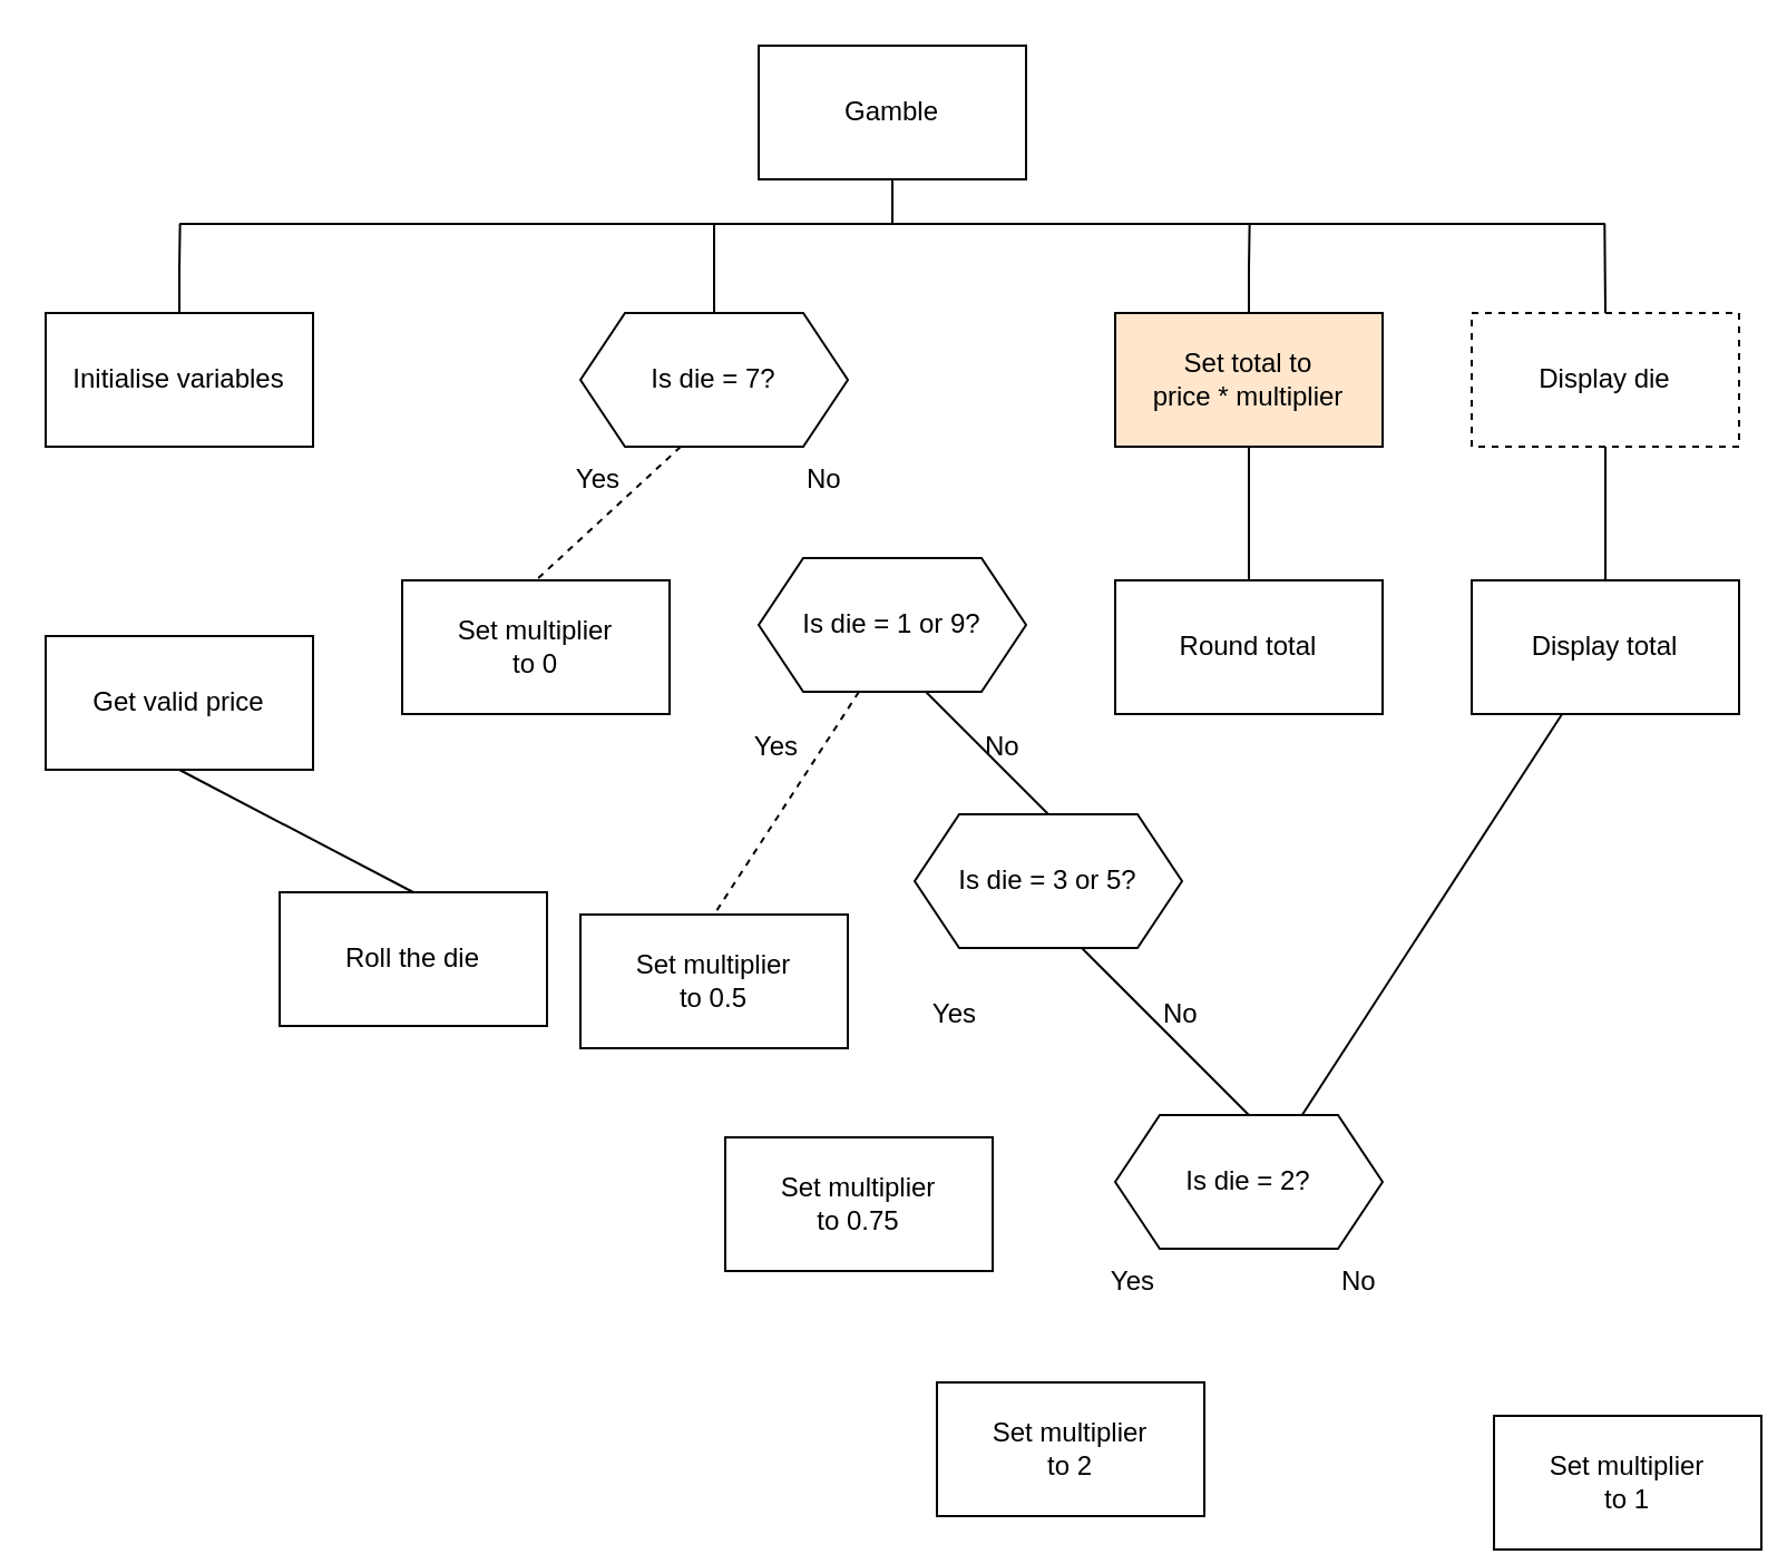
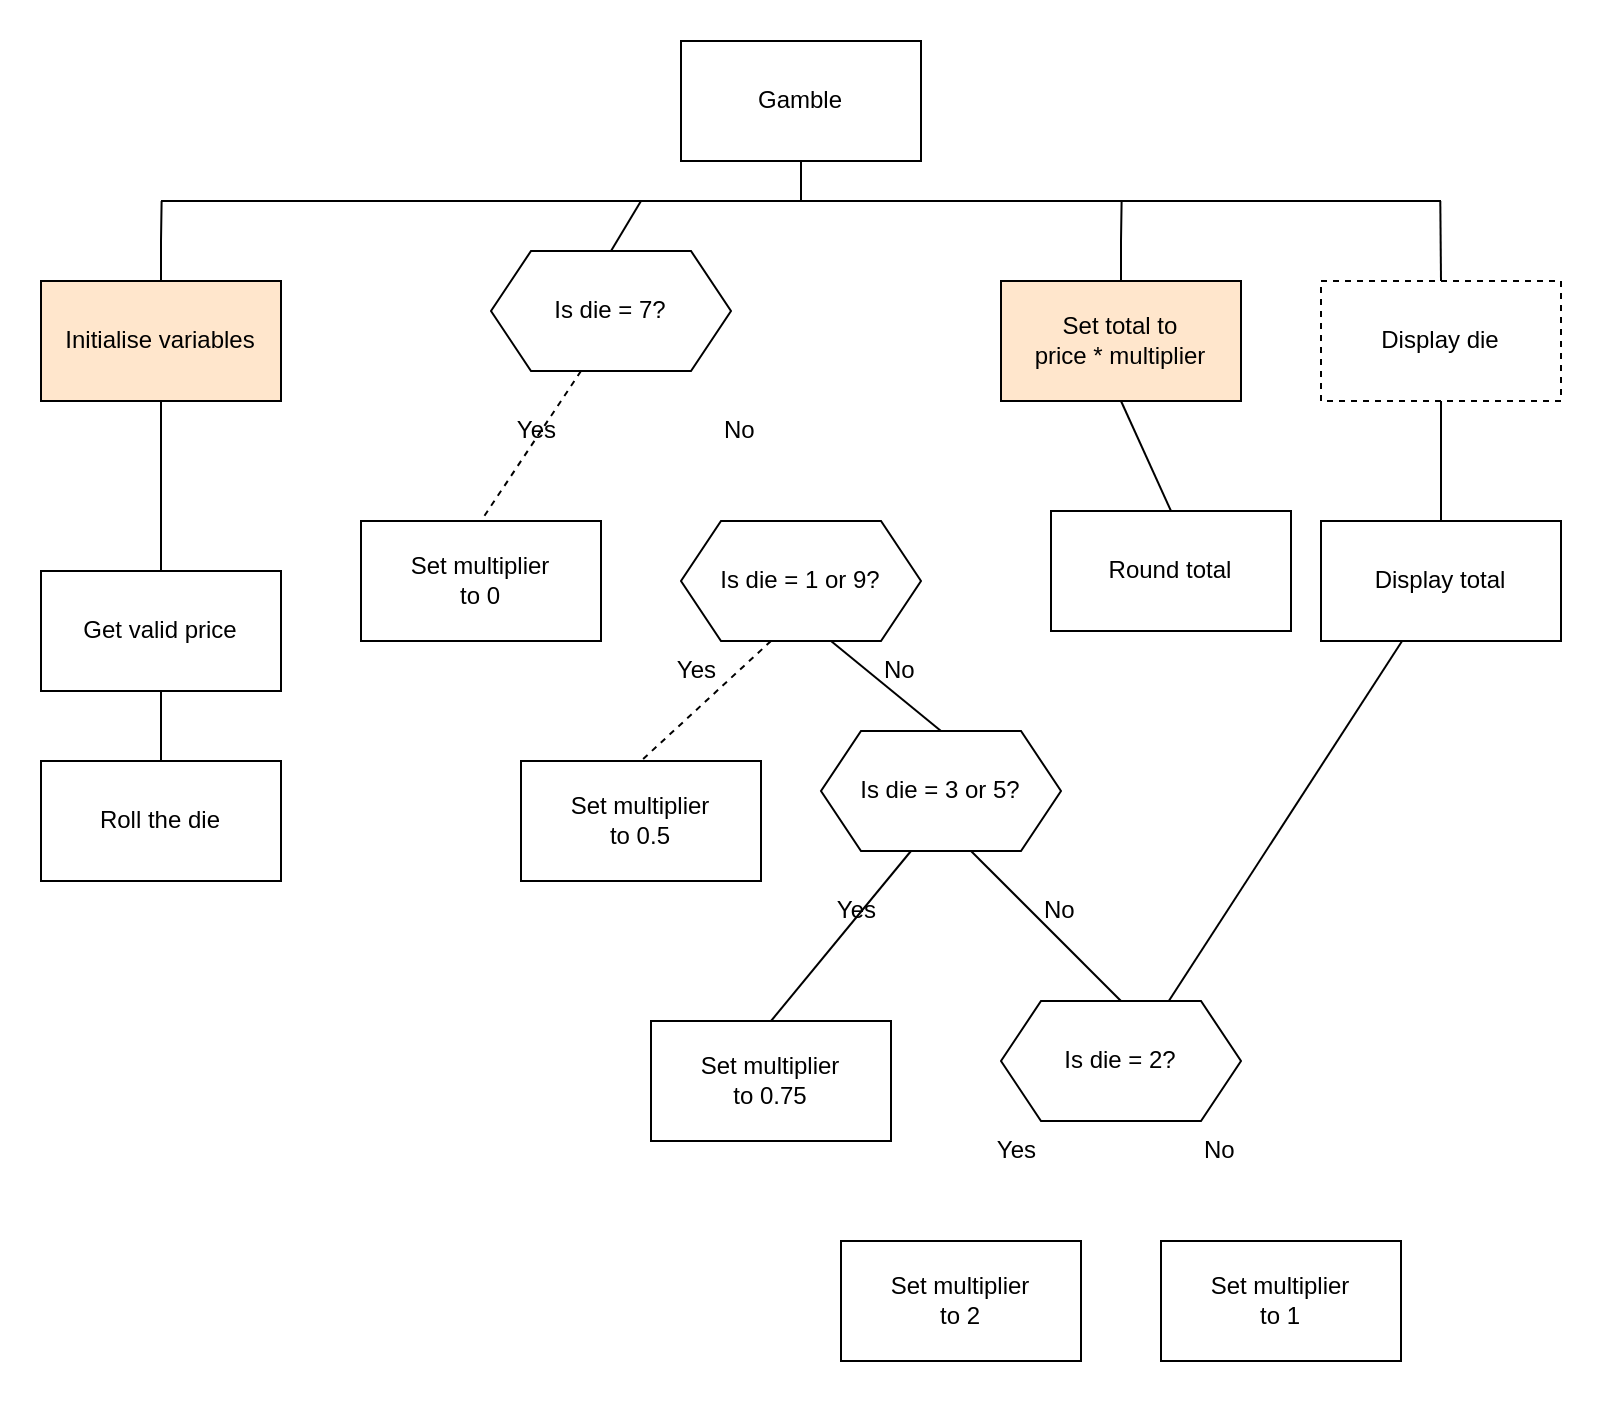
- <mxCell id="6" value="Initialise variables" style="rounded=0;whiteSpace=wrap;html=1;" parent="1" vertex="1"><mxGeometry x="20" y="140" width="120" height="60" as="geometry" /></mxCell>
+ <mxCell id="6" value="Initialise variables" style="rounded=0;whiteSpace=wrap;html=1;fillColor=#ffe6cc;" parent="1" vertex="1"><mxGeometry x="20" y="140" width="120" height="60" as="geometry" /></mxCell>
- <mxCell id="11" value="Is die = 7?" style="shape=hexagon;perimeter=hexagonPerimeter2;whiteSpace=wrap;html=1;fixedSize=1;" parent="1" vertex="1"><mxGeometry x="260" y="140" width="120" height="60" as="geometry" /></mxCell>
+ <mxCell id="11" value="Is die = 7?" style="shape=hexagon;perimeter=hexagonPerimeter2;whiteSpace=wrap;html=1;fixedSize=1;" parent="1" vertex="1"><mxGeometry x="245" y="125" width="120" height="60" as="geometry" /></mxCell>
+ <mxCell id="4" style="edgeStyle=orthogonalEdgeStyle;rounded=0;orthogonalLoop=1;jettySize=auto;html=1;exitX=0.5;exitY=1;exitDx=0;exitDy=0;entryX=0.5;entryY=0;entryDx=0;entryDy=0;endArrow=none;endFill=0;" parent="1" source="6" target="7" edge="1"><mxGeometry relative="1" as="geometry" /></mxCell>
- <mxCell id="14" value="Is&amp;nbsp;&lt;span style=&quot;background-color: initial;&quot;&gt;die = 1 or 9?&lt;/span&gt;" style="shape=hexagon;perimeter=hexagonPerimeter2;whiteSpace=wrap;html=1;fixedSize=1;" parent="1" vertex="1"><mxGeometry x="340" y="250" width="120" height="60" as="geometry" /></mxCell>
+ <mxCell id="14" value="Is&amp;nbsp;&lt;span style=&quot;background-color: initial;&quot;&gt;die = 1 or 9?&lt;/span&gt;" style="shape=hexagon;perimeter=hexagonPerimeter2;whiteSpace=wrap;html=1;fixedSize=1;" parent="1" vertex="1"><mxGeometry x="340" y="260" width="120" height="60" as="geometry" /></mxCell>
- <mxCell id="38" value="Round total" style="rounded=0;whiteSpace=wrap;html=1;" parent="1" vertex="1"><mxGeometry x="500" y="260" width="120" height="60" as="geometry" /></mxCell>
+ <mxCell id="38" value="Round total" style="rounded=0;whiteSpace=wrap;html=1;" parent="1" vertex="1"><mxGeometry x="525" y="255" width="120" height="60" as="geometry" /></mxCell>
- <mxCell id="37" value="Roll the die" style="rounded=0;whiteSpace=wrap;html=1;" parent="1" vertex="1"><mxGeometry x="125" y="400" width="120" height="60" as="geometry" /></mxCell>
+ <mxCell id="37" value="Roll the die" style="rounded=0;whiteSpace=wrap;html=1;" parent="1" vertex="1"><mxGeometry x="20" y="380" width="120" height="60" as="geometry" /></mxCell>
- <mxCell id="20" value="Set multiplier&lt;div&gt;to 0.5&lt;/div&gt;" style="rounded=0;whiteSpace=wrap;html=1;" parent="1" vertex="1"><mxGeometry x="260" y="410" width="120" height="60" as="geometry" /></mxCell>
+ <mxCell id="20" value="Set multiplier&lt;div&gt;to 0.5&lt;/div&gt;" style="rounded=0;whiteSpace=wrap;html=1;" parent="1" vertex="1"><mxGeometry x="260" y="380" width="120" height="60" as="geometry" /></mxCell>
+ <mxCell id="15" style="rounded=0;orthogonalLoop=1;jettySize=auto;html=1;exitX=0.375;exitY=1;exitDx=0;exitDy=0;entryX=0.5;entryY=0;entryDx=0;entryDy=0;endArrow=none;endFill=0;" parent="1" source="17" target="24" edge="1"><mxGeometry relative="1" as="geometry" /></mxCell>
- <mxCell id="26" value="Set multiplier&lt;div&gt;to 1&lt;/div&gt;" style="rounded=0;whiteSpace=wrap;html=1;" parent="1" vertex="1"><mxGeometry x="670" y="635" width="120" height="60" as="geometry" /></mxCell>
+ <mxCell id="26" value="Set multiplier&lt;div&gt;to 1&lt;/div&gt;" style="rounded=0;whiteSpace=wrap;html=1;" parent="1" vertex="1"><mxGeometry x="580" y="620" width="120" height="60" as="geometry" /></mxCell>
